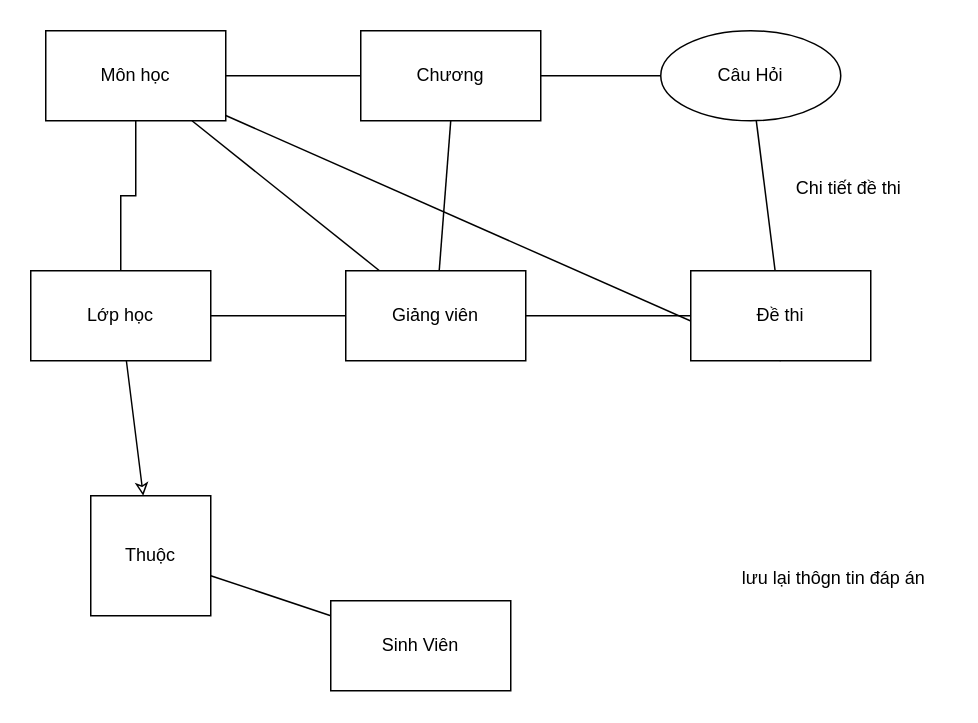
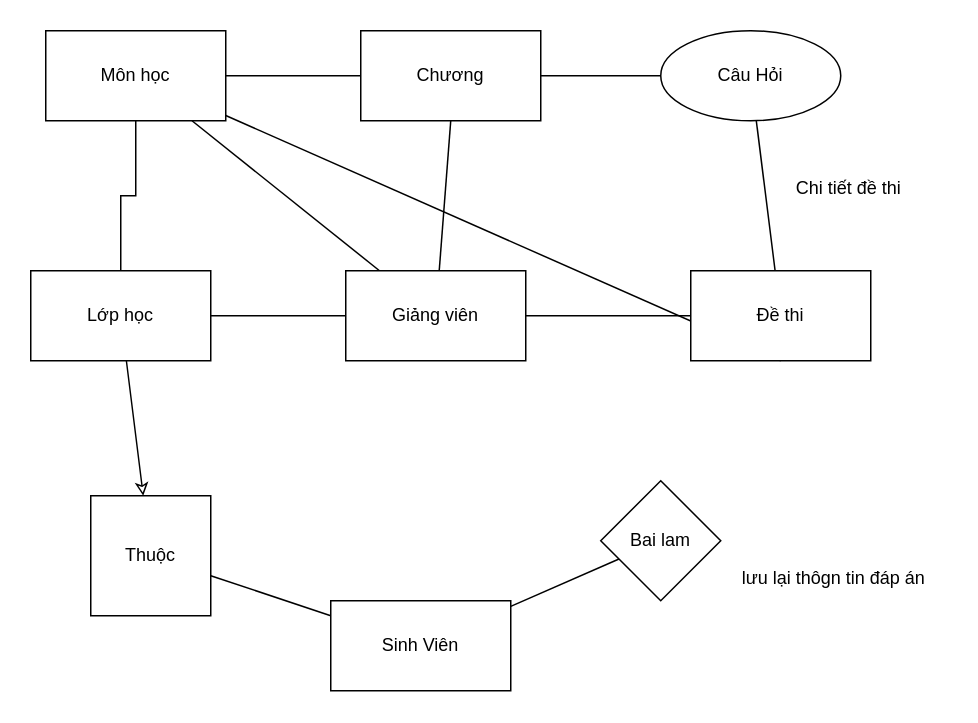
+ <mxCell id="15" value="Bai lam" style="rhombus;whiteSpace=wrap;html=1;" parent="1" vertex="1"><mxGeometry x="400" y="320" width="80" height="80" as="geometry" /></mxCell>
+ <mxCell id="14" style="rounded=0;orthogonalLoop=1;jettySize=auto;html=1;endArrow=none;endFill=0;" parent="1" source="15" target="11" edge="1"><mxGeometry relative="1" as="geometry" /></mxCell>
